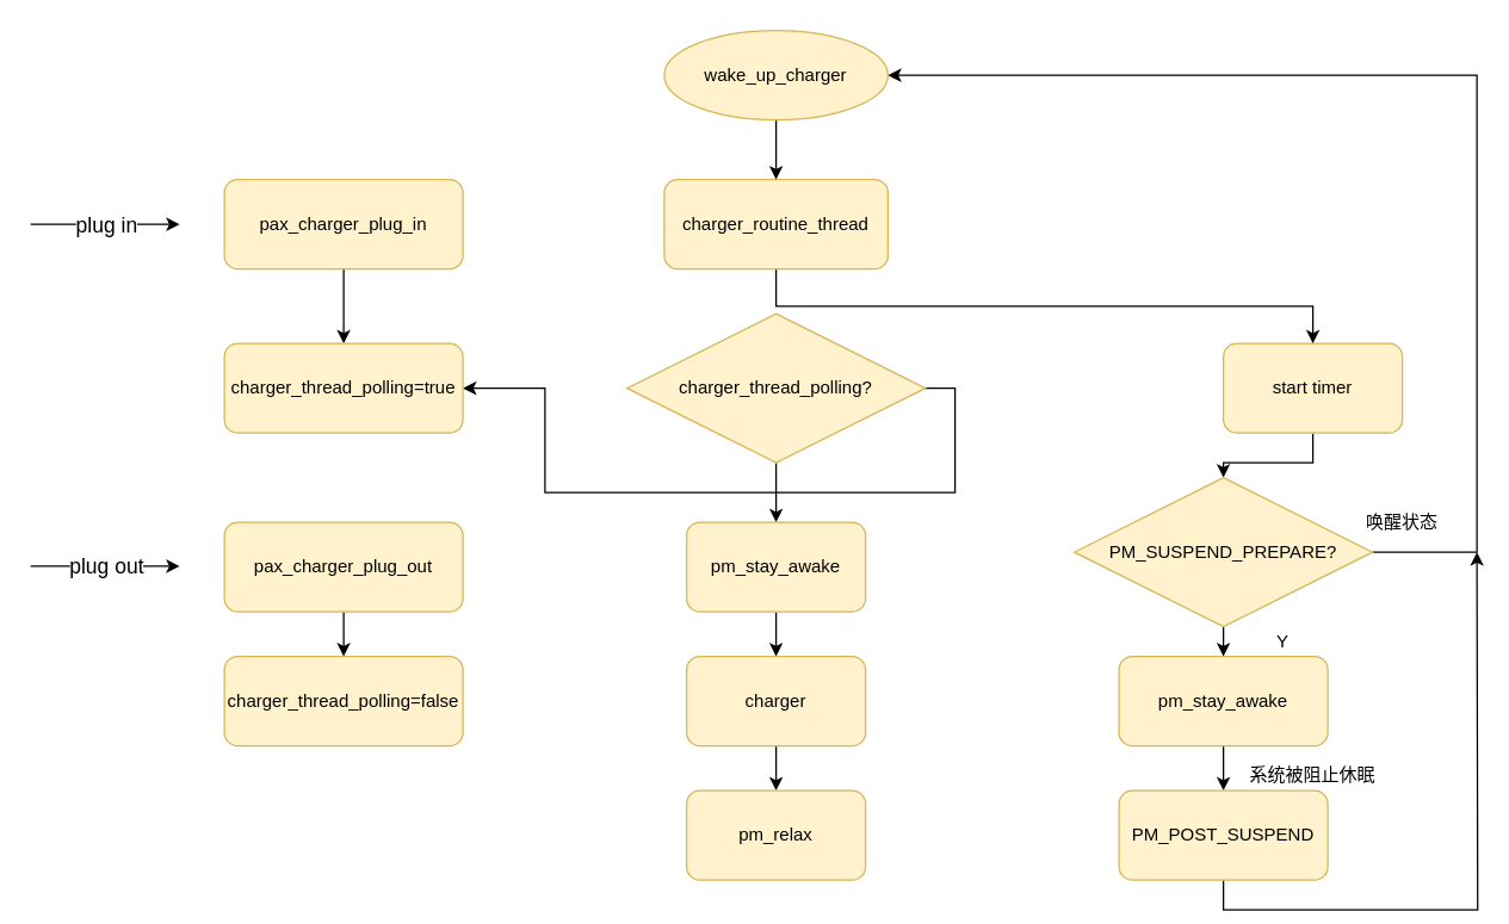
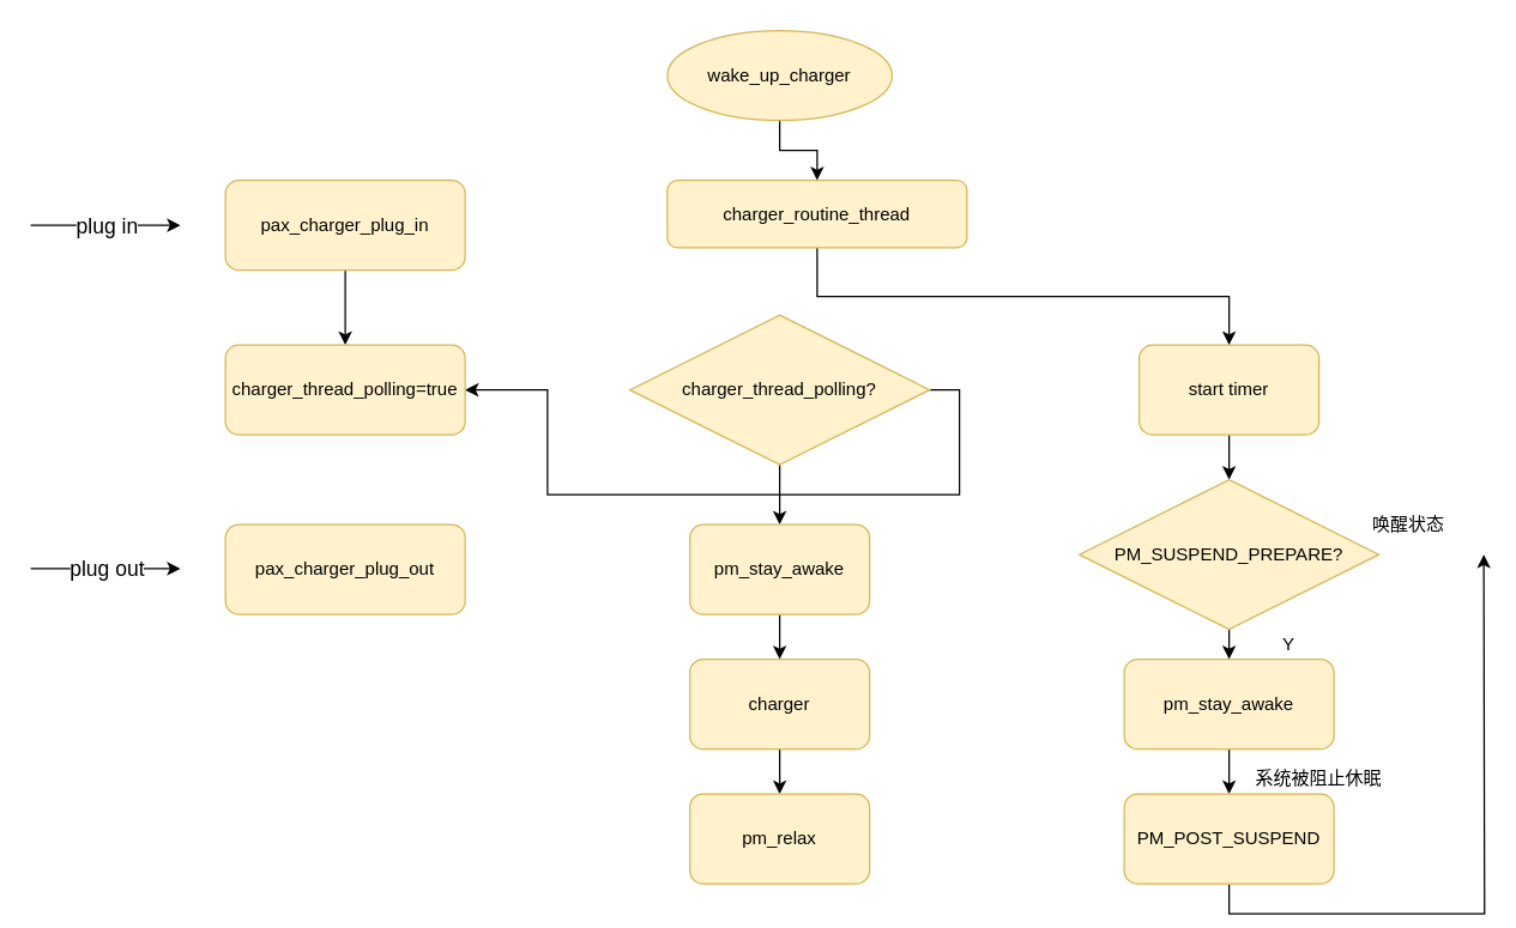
- <mxCell id="19" style="edgeStyle=orthogonalEdgeStyle;rounded=0;orthogonalLoop=1;jettySize=auto;html=1;exitX=1;exitY=0.5;exitDx=0;exitDy=0;entryX=1;entryY=0.5;entryDx=0;entryDy=0;" edge="1" parent="1" source="20" target="25"><mxGeometry relative="1" as="geometry"><Array as="points"><mxPoint x="990" y="370" /><mxPoint x="990" y="50" /></Array></mxGeometry></mxCell>
- <mxCell id="12" value="&lt;div&gt;charger_routine_thread&lt;/div&gt;" style="rounded=1;whiteSpace=wrap;html=1;fillColor=#fff2cc;strokeColor=#d6b656;" vertex="1" parent="1"><mxGeometry x="445" y="120" width="150" height="60" as="geometry" /></mxCell>
+ <mxCell id="12" value="&lt;div&gt;charger_routine_thread&lt;/div&gt;" style="rounded=1;whiteSpace=wrap;html=1;fillColor=#fff2cc;strokeColor=#d6b656;" vertex="1" parent="1"><mxGeometry x="445" y="120" width="200" height="45" as="geometry" /></mxCell>
- <mxCell id="10" value="start timer" style="rounded=1;whiteSpace=wrap;html=1;fillColor=#fff2cc;strokeColor=#d6b656;" vertex="1" parent="1"><mxGeometry x="820" y="230" width="120" height="60" as="geometry" /></mxCell>
+ <mxCell id="10" value="start timer" style="rounded=1;whiteSpace=wrap;html=1;fillColor=#fff2cc;strokeColor=#d6b656;" vertex="1" parent="1"><mxGeometry x="760" y="230" width="120" height="60" as="geometry" /></mxCell>
- <mxCell id="2" style="edgeStyle=orthogonalEdgeStyle;rounded=0;orthogonalLoop=1;jettySize=auto;html=1;exitX=0.5;exitY=1;exitDx=0;exitDy=0;entryX=0.5;entryY=0;entryDx=0;entryDy=0;" edge="1" parent="1" source="3" target="33"><mxGeometry relative="1" as="geometry" /></mxCell>
- <mxCell id="33" value="charger_thread_polling=false" style="rounded=1;whiteSpace=wrap;html=1;fillColor=#fff2cc;strokeColor=#d6b656;" vertex="1" parent="1"><mxGeometry x="150" y="440" width="160" height="60" as="geometry" /></mxCell>
